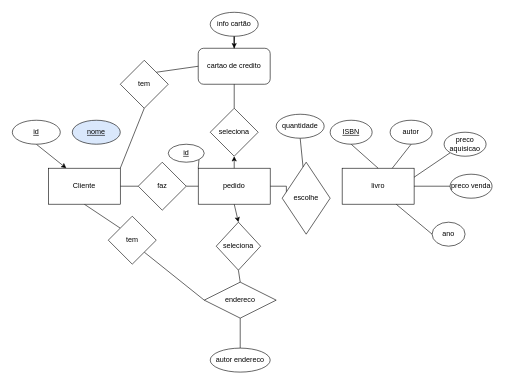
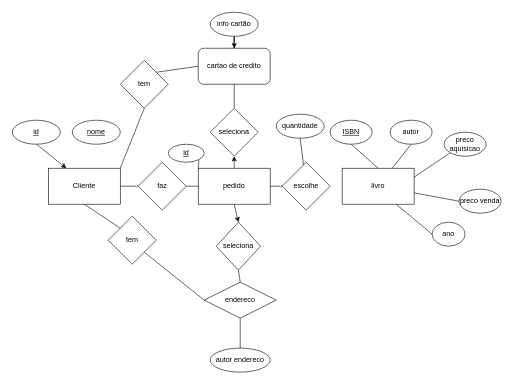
- <mxCell id="28" value="&lt;u&gt;nome&lt;/u&gt;" style="ellipse;whiteSpace=wrap;html=1;fillColor=#dae8fc;" vertex="1" parent="1"><mxGeometry x="120" y="200" width="80" height="40" as="geometry" /></mxCell>
+ <mxCell id="28" value="&lt;u&gt;nome&lt;/u&gt;" style="ellipse;whiteSpace=wrap;html=1;" vertex="1" parent="1"><mxGeometry x="120" y="200" width="80" height="40" as="geometry" /></mxCell>
- <mxCell id="24" value="preco venda" style="ellipse;whiteSpace=wrap;html=1;" vertex="1" parent="1"><mxGeometry x="750" y="290" width="70" height="40" as="geometry" /></mxCell>
+ <mxCell id="24" value="preco venda" style="ellipse;whiteSpace=wrap;html=1;" vertex="1" parent="1"><mxGeometry x="765" y="315" width="70" height="40" as="geometry" /></mxCell>
- <mxCell id="40" value="escolhe" style="rhombus;whiteSpace=wrap;html=1;" vertex="1" parent="1"><mxGeometry x="470" y="270" width="80" height="120" as="geometry" /></mxCell>
+ <mxCell id="40" value="escolhe" style="rhombus;whiteSpace=wrap;html=1;" vertex="1" parent="1"><mxGeometry x="470" y="270" width="80" height="80" as="geometry" /></mxCell>
